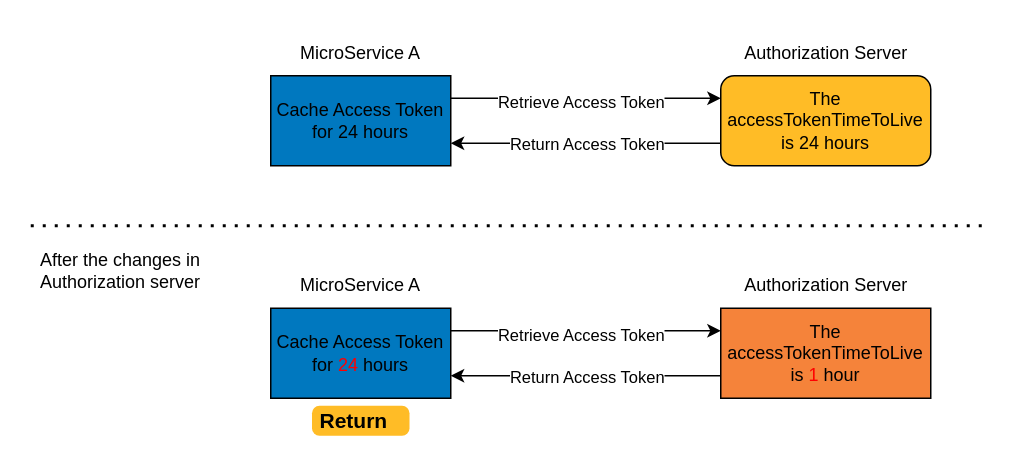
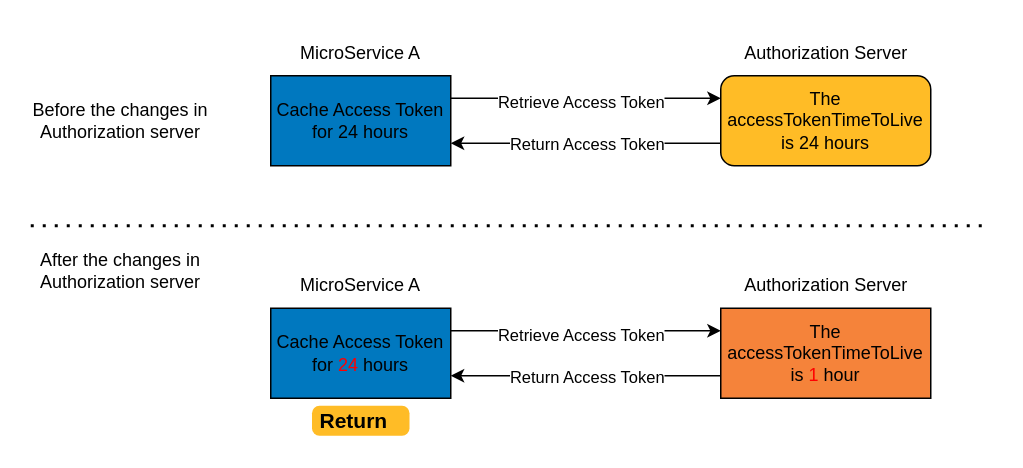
+ <mxCell id="18" value="Before the changes in Authorization server" style="text;html=1;align=center;verticalAlign=middle;whiteSpace=wrap;rounded=0;" parent="1" vertex="1"><mxGeometry y="65" width="120" height="30" as="geometry" x="20" /></mxCell>
